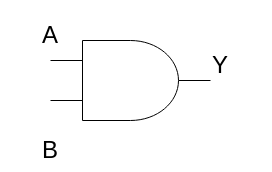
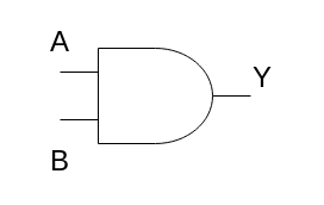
- <mxCell id="4" value="&lt;font style=&quot;font-size: 24px;&quot;&gt;B&lt;/font&gt;" style="text;html=1;strokeColor=none;fillColor=none;align=center;verticalAlign=middle;whiteSpace=wrap;rounded=0;" parent="1" vertex="1"><mxGeometry x="20" y="135" width="60" height="30" as="geometry" /></mxCell>
+ <mxCell id="4" value="&lt;font style=&quot;font-size: 24px;&quot;&gt;B&lt;/font&gt;" style="text;html=1;strokeColor=none;fillColor=none;align=center;verticalAlign=middle;whiteSpace=wrap;rounded=0;" parent="1" vertex="1"><mxGeometry x="20" y="120" width="60" height="30" as="geometry" /></mxCell>
